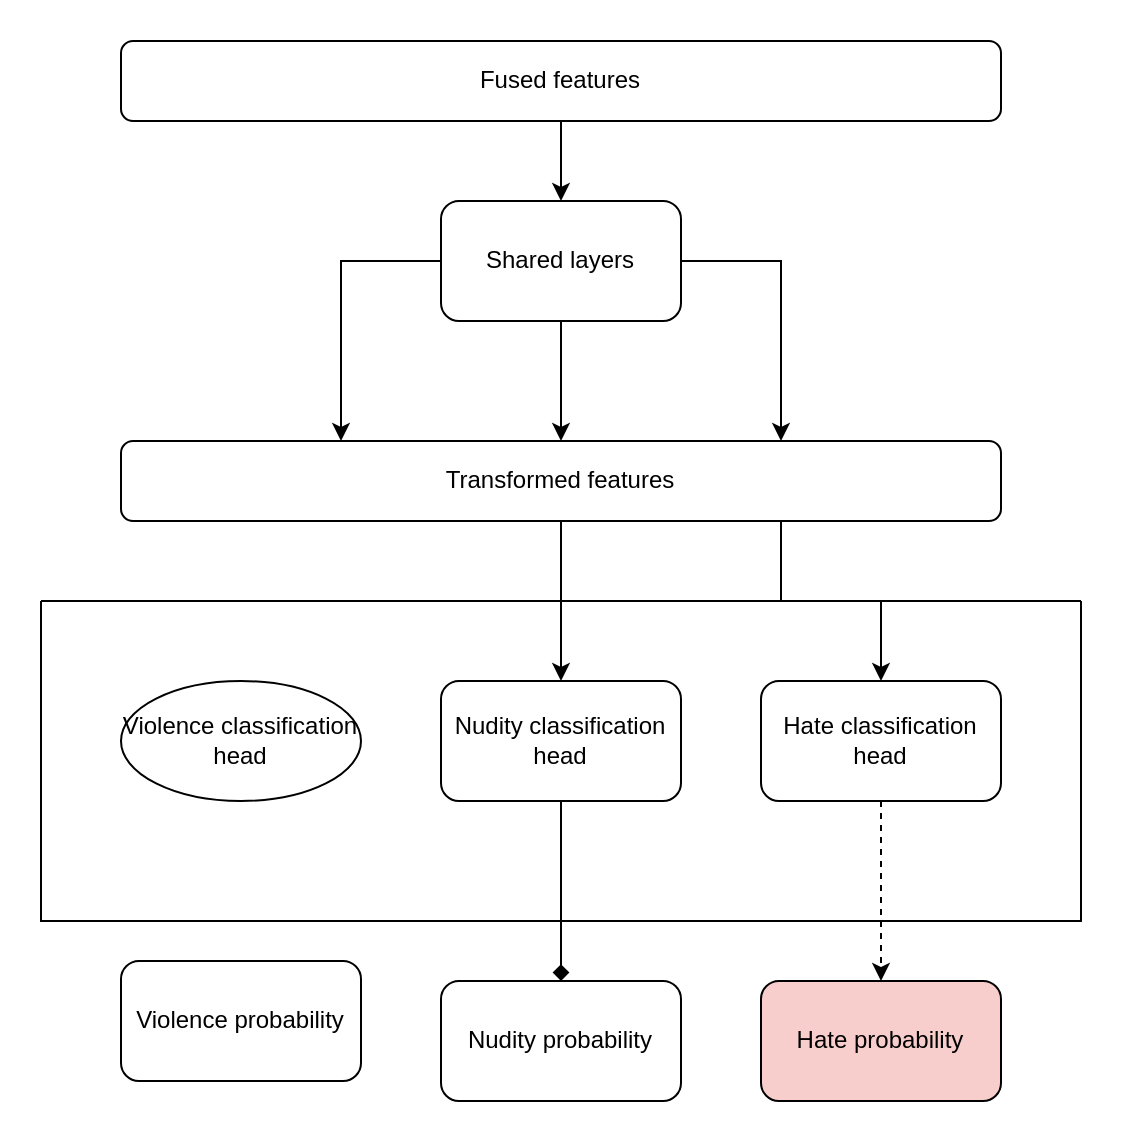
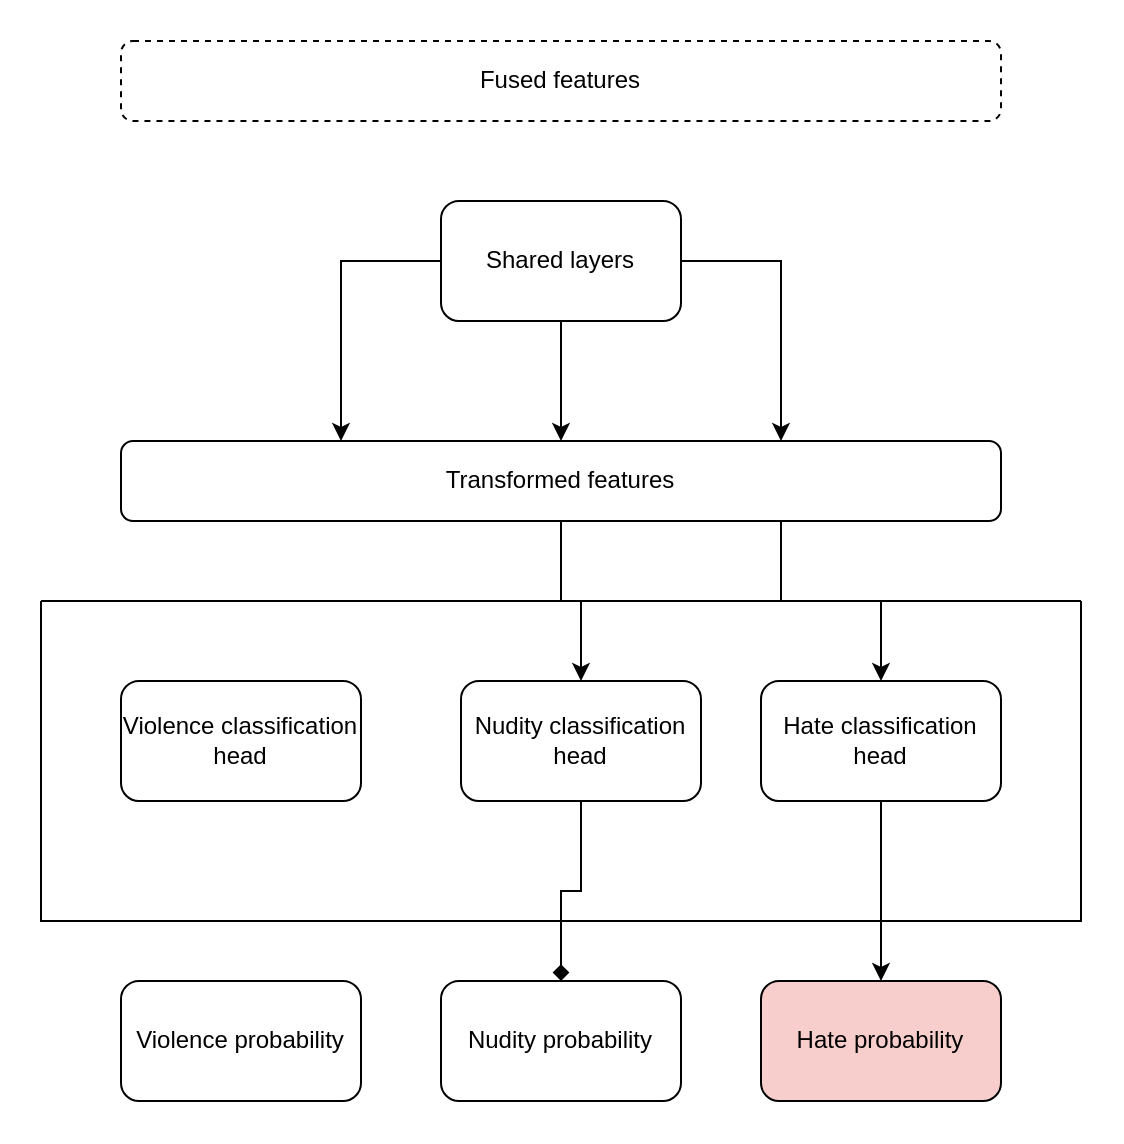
- <mxCell id="5" value="Fused features" style="rounded=1;whiteSpace=wrap;html=1;" vertex="1" parent="1"><mxGeometry x="60" y="20" width="440" height="40" as="geometry" /></mxCell>
+ <mxCell id="5" value="Fused features" style="rounded=1;whiteSpace=wrap;html=1;dashed=1;" vertex="1" parent="1"><mxGeometry x="60" y="20" width="440" height="40" as="geometry" /></mxCell>
- <mxCell id="4" style="edgeStyle=orthogonalEdgeStyle;rounded=0;orthogonalLoop=1;jettySize=auto;html=1;exitX=0.5;exitY=1;exitDx=0;exitDy=0;entryX=0.5;entryY=0;entryDx=0;entryDy=0;" edge="1" parent="1" source="5" target="15"><mxGeometry relative="1" as="geometry" /></mxCell>
- <mxCell id="3" value="Violence classification head" style="ellipse;whiteSpace=wrap;html=1;" vertex="1" parent="1"><mxGeometry x="60" y="340" width="120" height="60" as="geometry" /></mxCell>
+ <mxCell id="3" value="Violence classification head" style="rounded=1;whiteSpace=wrap;html=1;" vertex="1" parent="1"><mxGeometry x="60" y="340" width="120" height="60" as="geometry" /></mxCell>
- <mxCell id="7" value="Nudity classification head" style="rounded=1;whiteSpace=wrap;html=1;" vertex="1" parent="1"><mxGeometry x="220" y="340" width="120" height="60" as="geometry" /></mxCell>
+ <mxCell id="7" value="Nudity classification head" style="rounded=1;whiteSpace=wrap;html=1;" vertex="1" parent="1"><mxGeometry x="230" y="340" width="120" height="60" as="geometry" /></mxCell>
- <mxCell id="8" style="edgeStyle=orthogonalEdgeStyle;rounded=0;orthogonalLoop=1;jettySize=auto;html=1;exitX=0.5;exitY=1;exitDx=0;exitDy=0;entryX=0.5;entryY=0;entryDx=0;entryDy=0;dashed=1;" edge="1" parent="1" source="9" target="11"><mxGeometry relative="1" as="geometry" /></mxCell>
+ <mxCell id="8" style="edgeStyle=orthogonalEdgeStyle;rounded=0;orthogonalLoop=1;jettySize=auto;html=1;exitX=0.5;exitY=1;exitDx=0;exitDy=0;entryX=0.5;entryY=0;entryDx=0;entryDy=0;" edge="1" parent="1" source="9" target="11"><mxGeometry relative="1" as="geometry" /></mxCell>
- <mxCell id="10" value="Violence probability" style="rounded=1;whiteSpace=wrap;html=1;" vertex="1" parent="1"><mxGeometry x="60" y="480" width="120" height="60" as="geometry" /></mxCell>
+ <mxCell id="10" value="Violence probability" style="rounded=1;whiteSpace=wrap;html=1;" vertex="1" parent="1"><mxGeometry x="60" y="490" width="120" height="60" as="geometry" /></mxCell>
